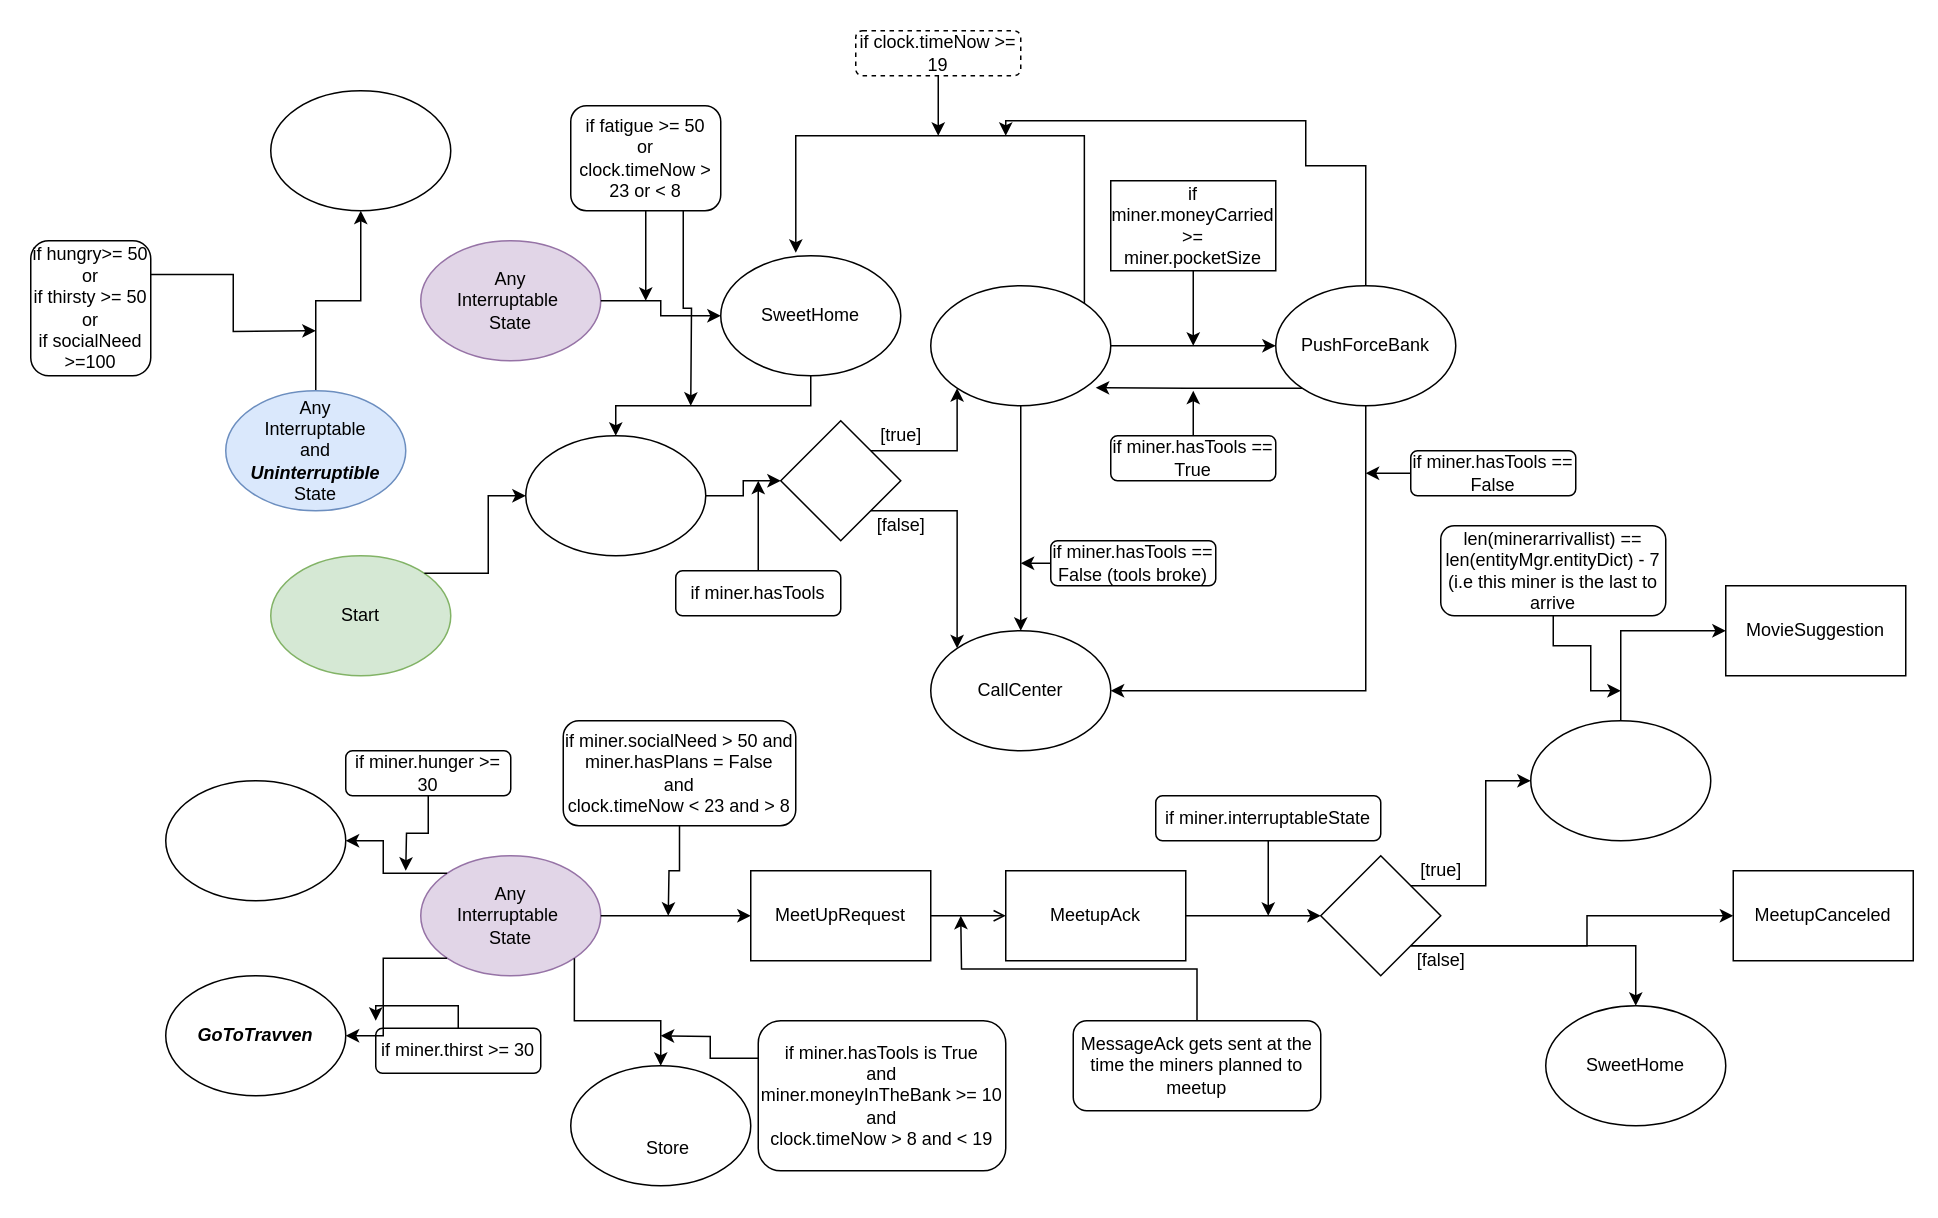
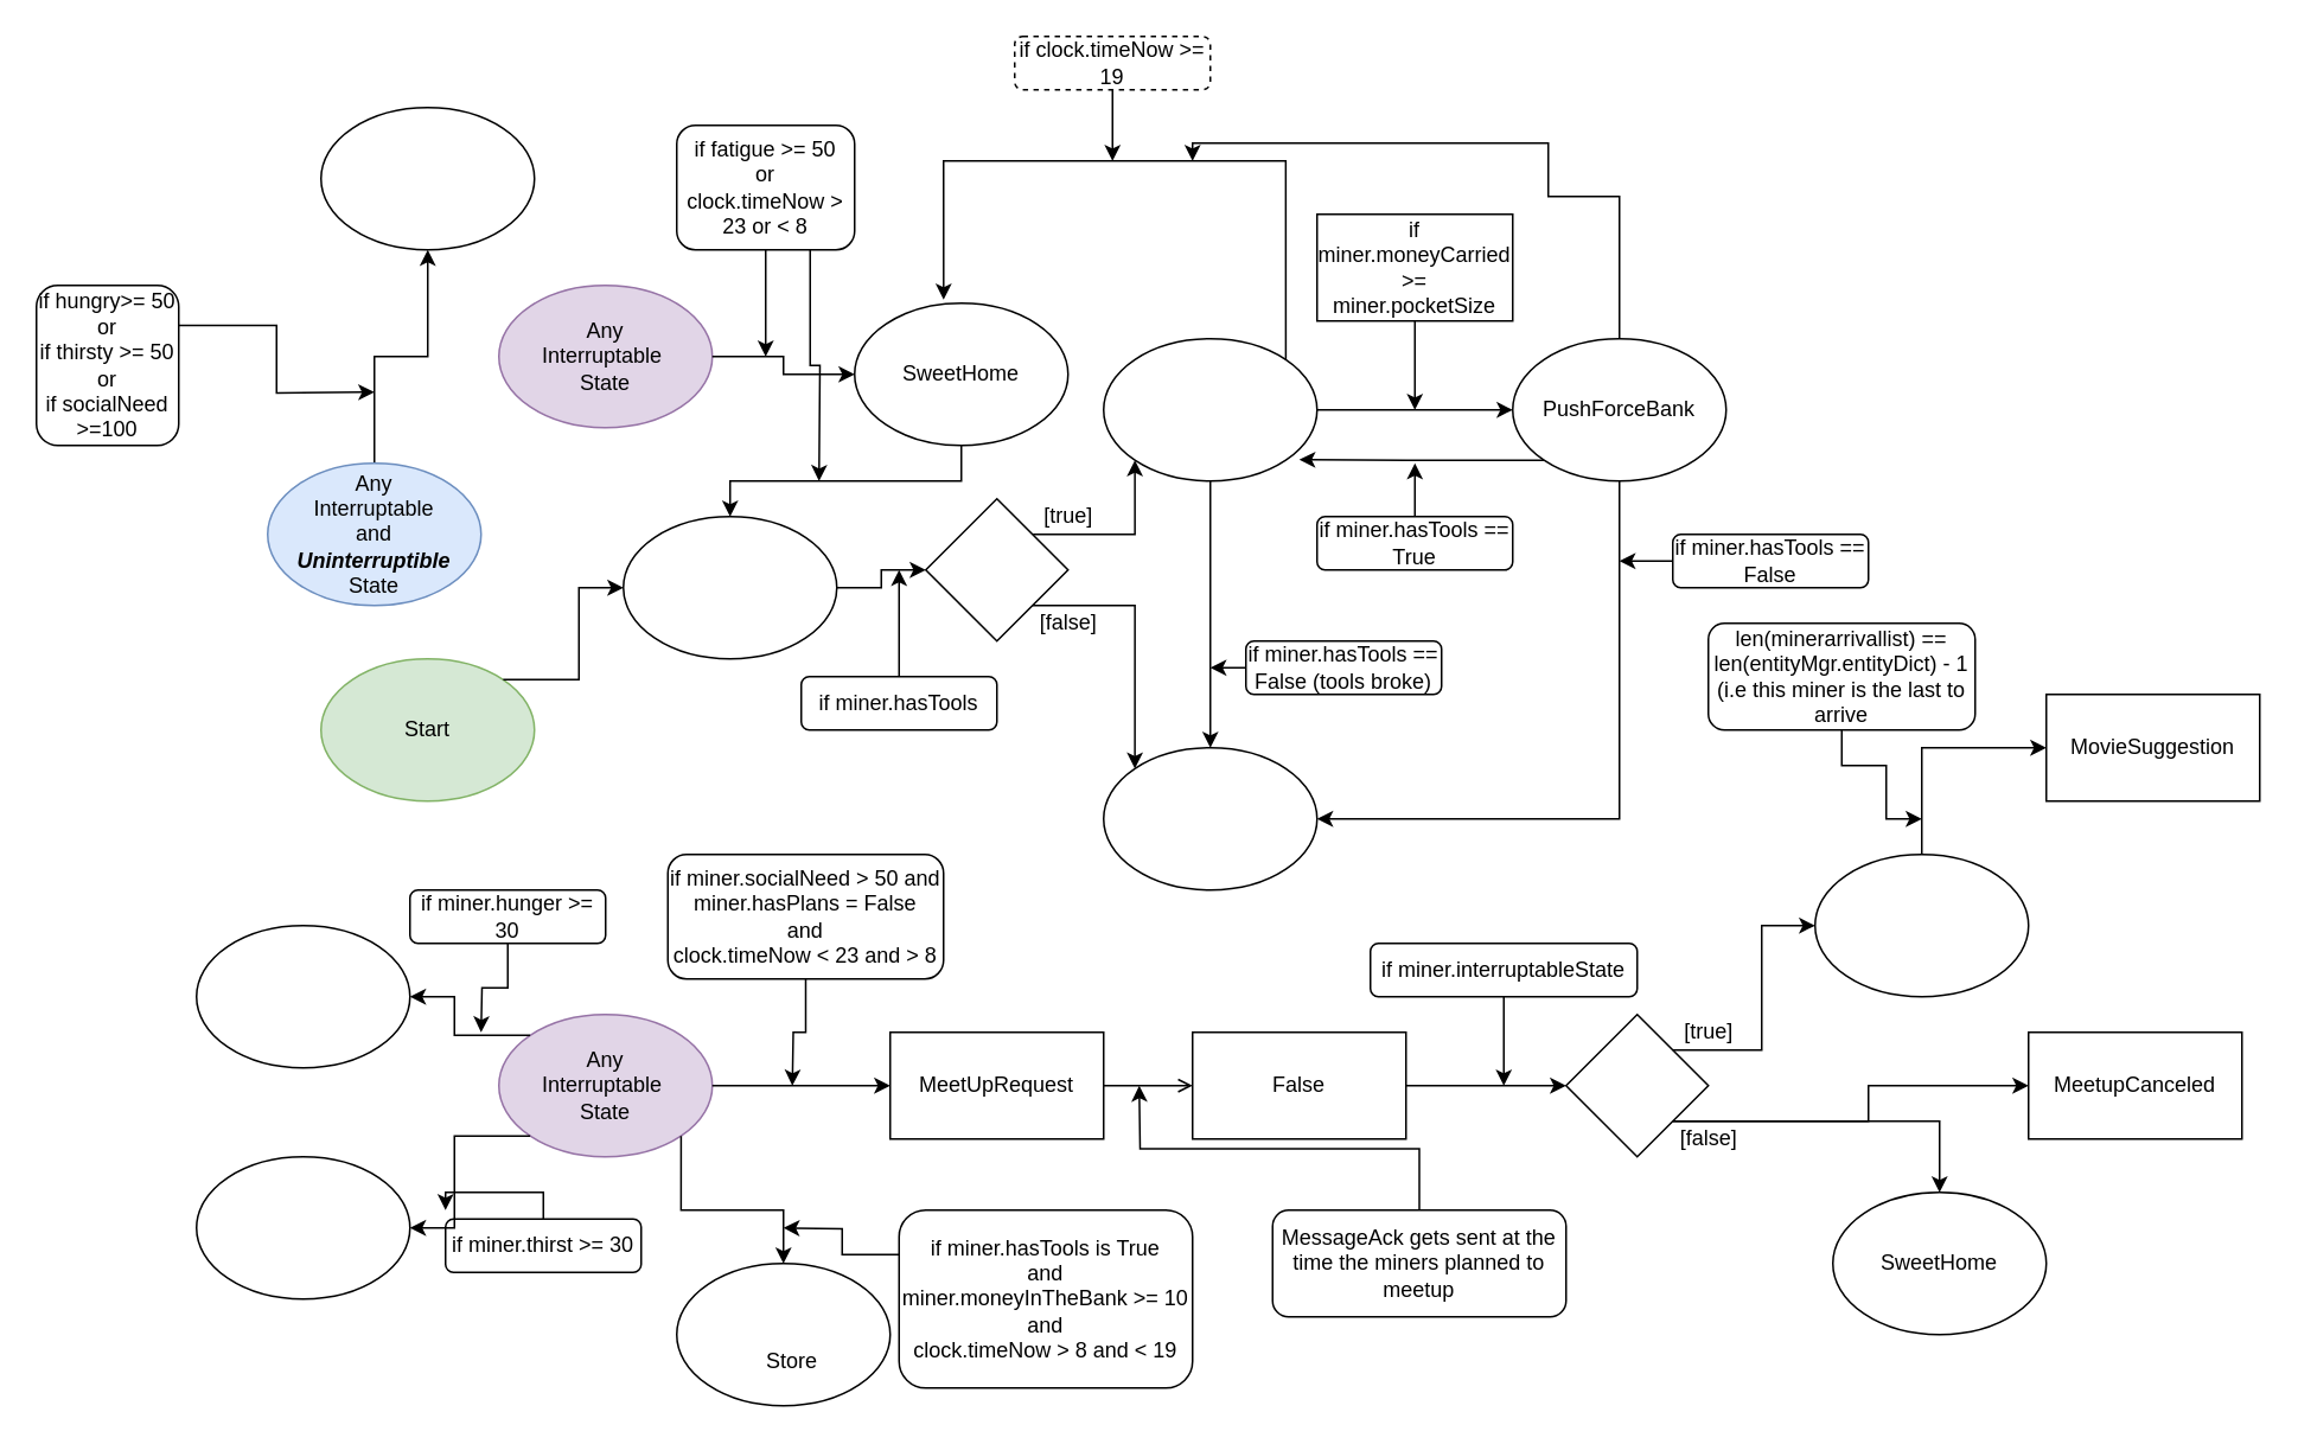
- <mxCell id="79" value="len(minerarrivallist) ==&lt;br&gt;len(entityMgr.entityDict) - 7&lt;br&gt;(i.e this miner is the last to arrive" style="rounded=1;whiteSpace=wrap;html=1;" parent="1" vertex="1"><mxGeometry x="960" y="350" width="150" height="60" as="geometry" /></mxCell>
+ <mxCell id="79" value="len(minerarrivallist) ==&lt;br&gt;len(entityMgr.entityDict) - 1&lt;br&gt;(i.e this miner is the last to arrive" style="rounded=1;whiteSpace=wrap;html=1;" parent="1" vertex="1"><mxGeometry x="960" y="350" width="150" height="60" as="geometry" /></mxCell>
- <mxCell id="22" value="CallCenter" style="text;html=1;align=center;verticalAlign=middle;whiteSpace=wrap;rounded=0;" parent="20" vertex="1"><mxGeometry x="40" y="30" width="40" height="20" as="geometry" /></mxCell>
- <mxCell id="61" value="MeetupAck" style="rounded=0;whiteSpace=wrap;html=1;fillColor=none;gradientColor=#DBABFF;align=center;" parent="1" vertex="1"><mxGeometry x="670" y="580" width="120" height="60" as="geometry" /></mxCell>
+ <mxCell id="61" value="False" style="rounded=0;whiteSpace=wrap;html=1;fillColor=none;gradientColor=#DBABFF;align=center;" parent="1" vertex="1"><mxGeometry x="670" y="580" width="120" height="60" as="geometry" /></mxCell>
- <mxCell id="69" value="MeetupCanceled" style="rounded=0;whiteSpace=wrap;html=1;fillColor=none;gradientColor=#DBABFF;align=center;" parent="1" vertex="1"><mxGeometry x="1155" y="580" width="120" height="60" as="geometry" /></mxCell>
+ <mxCell id="69" value="MeetupCanceled" style="rounded=0;whiteSpace=wrap;html=1;fillColor=none;gradientColor=#DBABFF;align=center;" parent="1" vertex="1"><mxGeometry x="1140" y="580" width="120" height="60" as="geometry" /></mxCell>
- <mxCell id="92" value="&lt;b&gt;&lt;i&gt;GoToTravven&lt;/i&gt;&lt;/b&gt;" style="text;html=1;strokeColor=none;fillColor=none;align=center;verticalAlign=middle;whiteSpace=wrap;rounded=0;" parent="90" vertex="1"><mxGeometry x="25" y="20" width="70" height="40" as="geometry" /></mxCell>
